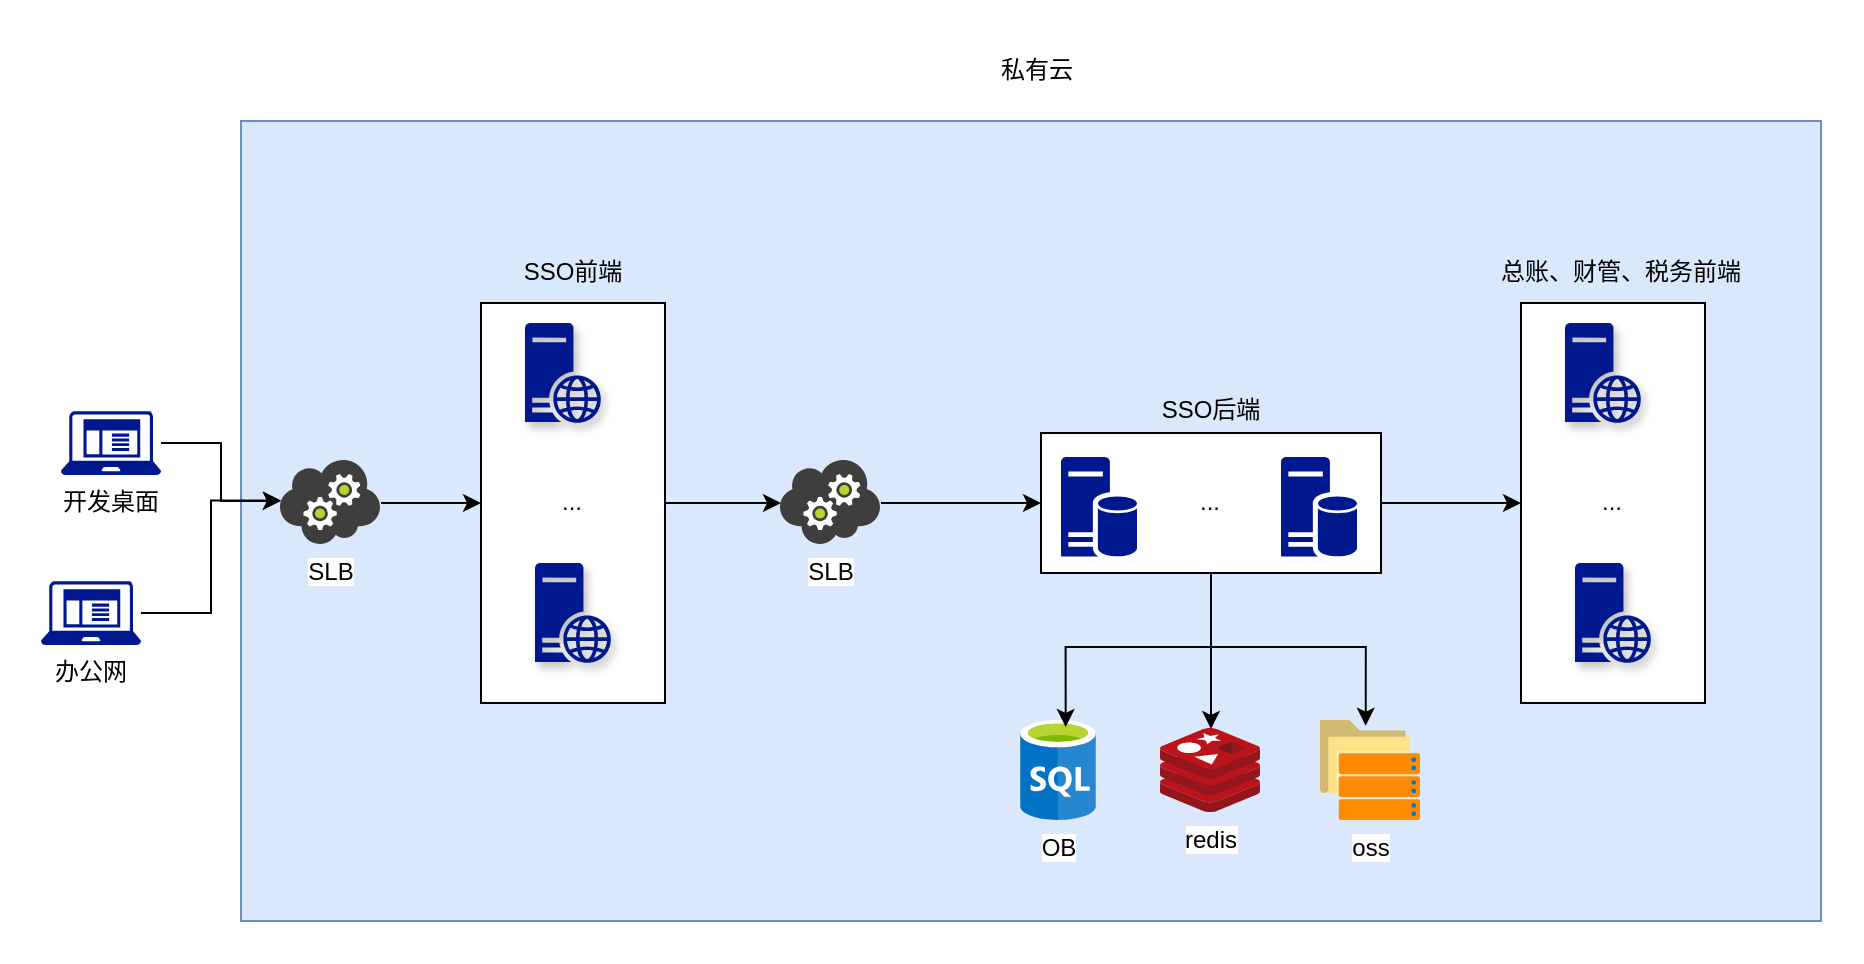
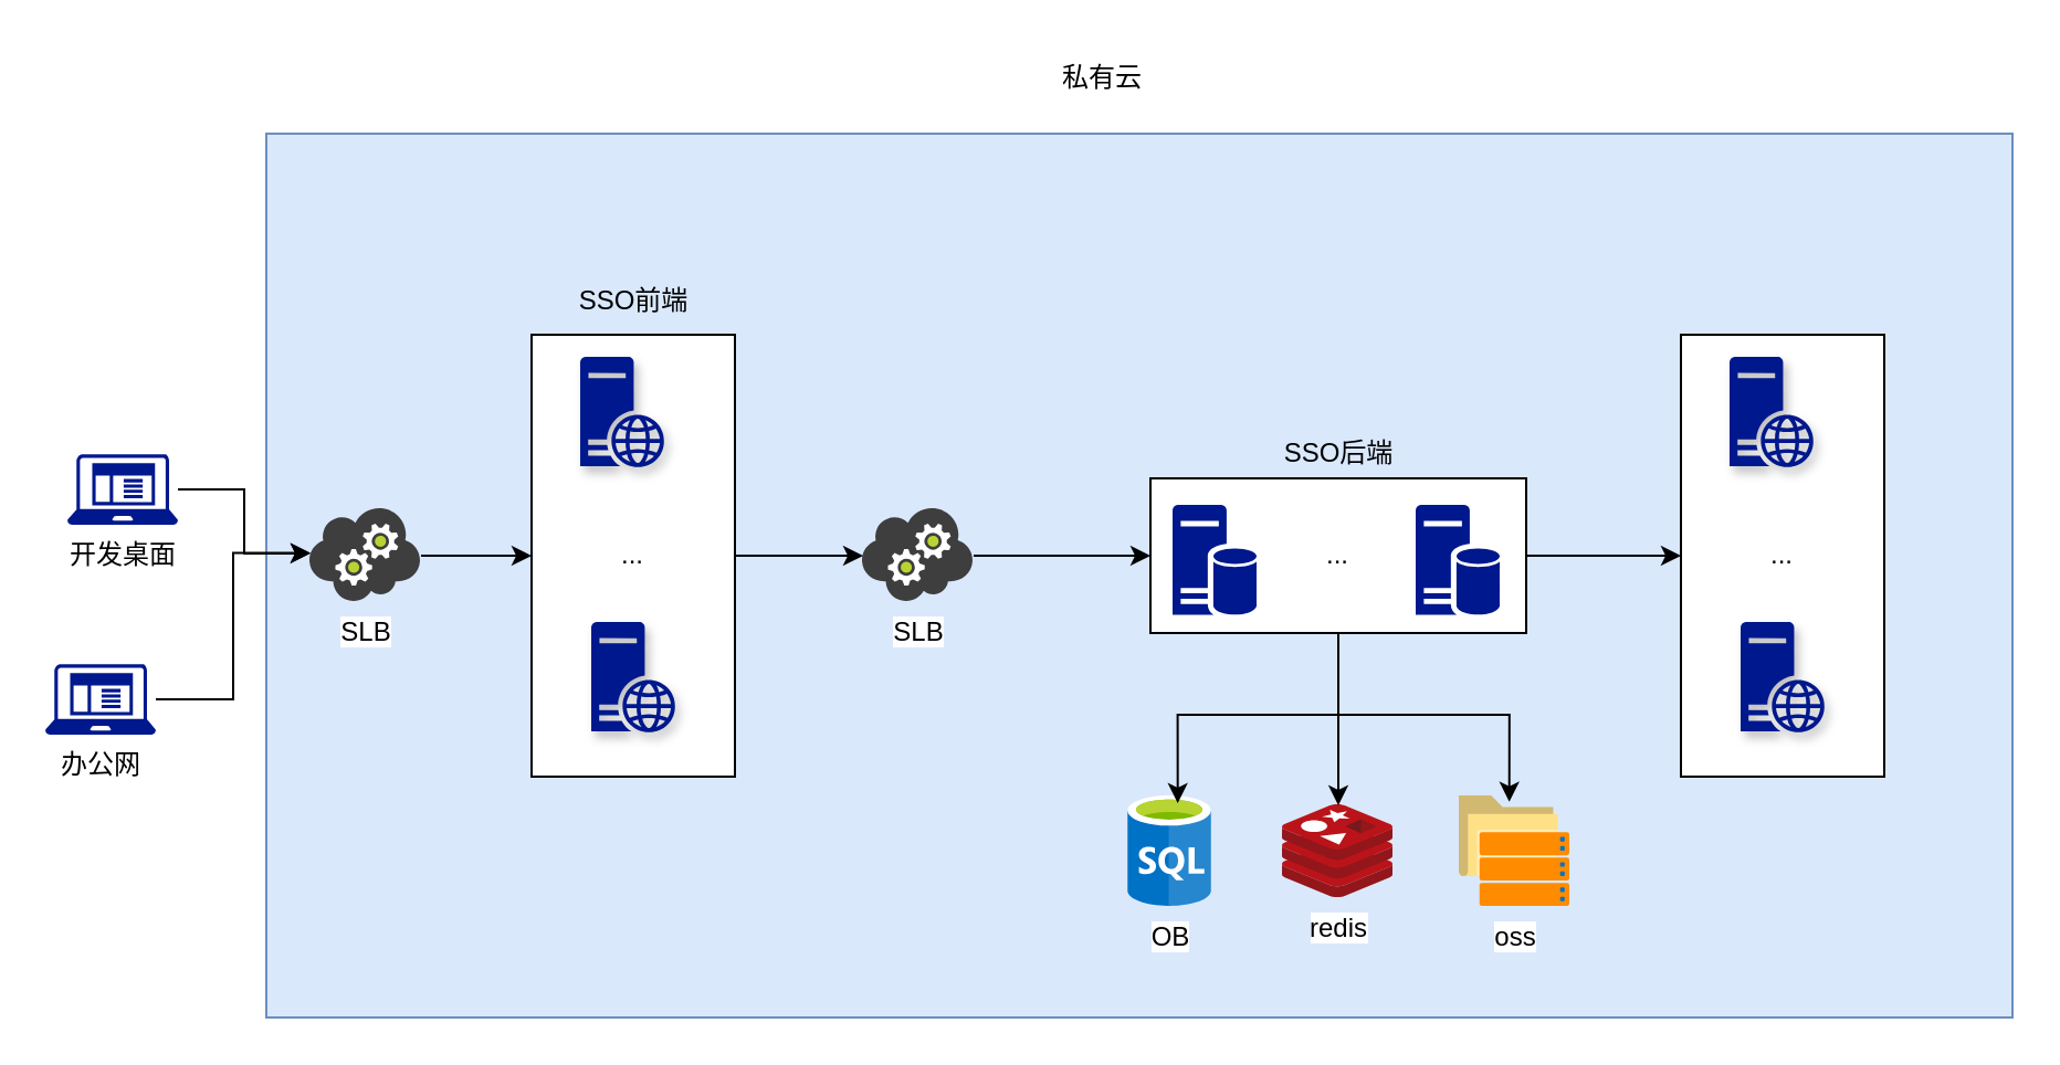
- <mxCell id="34" value="私有云" style="text;html=1;align=center;verticalAlign=middle;resizable=0;points=[];autosize=1;strokeColor=none;fillColor=none;" vertex="1" parent="1"><mxGeometry x="488" y="20" width="60" height="30" as="geometry" /></mxCell>
+ <mxCell id="34" value="私有云" style="text;html=1;align=center;verticalAlign=middle;resizable=0;points=[];autosize=1;strokeColor=none;fillColor=none;" vertex="1" parent="1"><mxGeometry x="468" y="20" width="60" height="30" as="geometry" /></mxCell>
- <mxCell id="31" value="总账、财管、税务前端" style="text;html=1;align=center;verticalAlign=middle;resizable=0;points=[];autosize=1;strokeColor=none;fillColor=none;" vertex="1" parent="1"><mxGeometry x="740" y="121" width="140" height="30" as="geometry" /></mxCell>
- <mxCell id="4" value="办公网" style="sketch=0;aspect=fixed;pointerEvents=1;shadow=0;dashed=0;html=1;strokeColor=none;labelPosition=center;verticalLabelPosition=bottom;verticalAlign=top;align=center;fillColor=#00188D;shape=mxgraph.mscae.enterprise.client_application" vertex="1" parent="1"><mxGeometry x="20" y="290" width="50" height="32" as="geometry" /></mxCell>
+ <mxCell id="4" value="办公网" style="sketch=0;aspect=fixed;pointerEvents=1;shadow=0;dashed=0;html=1;strokeColor=none;labelPosition=center;verticalLabelPosition=bottom;verticalAlign=top;align=center;fillColor=#00188D;shape=mxgraph.mscae.enterprise.client_application" vertex="1" parent="1"><mxGeometry x="20" y="300" width="50" height="32" as="geometry" /></mxCell>
